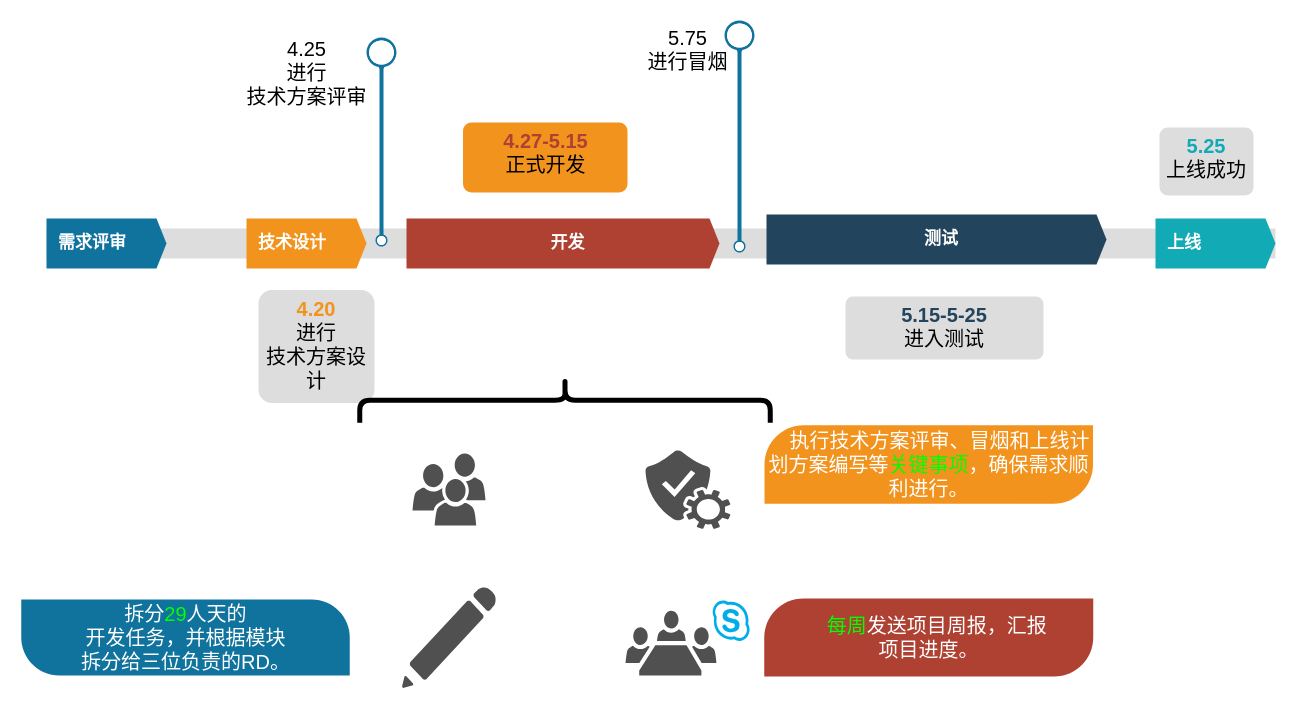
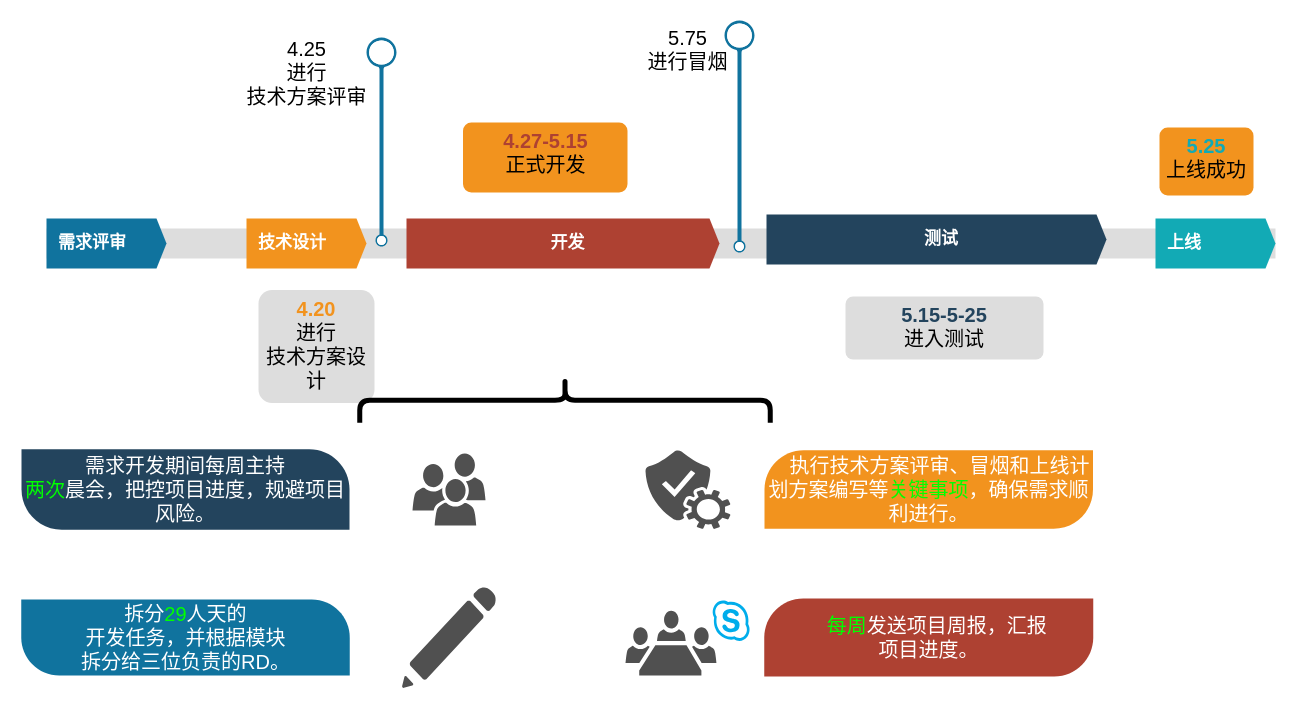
- <mxCell id="12" value="&lt;font style=&quot;font-size: 20px;&quot;&gt;&lt;font style=&quot;font-size: 20px;&quot; color=&quot;#12AAB5&quot;&gt;&lt;b style=&quot;font-size: 20px;&quot;&gt;5.25&lt;/b&gt;&lt;/font&gt;&lt;br style=&quot;font-size: 20px;&quot;&gt;&lt;font style=&quot;font-size: 20px;&quot;&gt;上线成功&lt;/font&gt;&lt;/font&gt;" style="rounded=1;strokeColor=none;fillColor=#DDDDDD;align=center;arcSize=12;verticalAlign=top;whiteSpace=wrap;html=1;fontSize=20;" parent="1" vertex="1"><mxGeometry x="1159" y="127" width="94" height="68" as="geometry" /></mxCell>
+ <mxCell id="12" value="&lt;font style=&quot;font-size: 20px;&quot;&gt;&lt;font style=&quot;font-size: 20px;&quot; color=&quot;#12AAB5&quot;&gt;&lt;b style=&quot;font-size: 20px;&quot;&gt;5.25&lt;/b&gt;&lt;/font&gt;&lt;br style=&quot;font-size: 20px;&quot;&gt;&lt;font style=&quot;font-size: 20px;&quot;&gt;上线成功&lt;/font&gt;&lt;/font&gt;" style="rounded=1;strokeColor=none;fillColor=#f2931e;align=center;arcSize=12;verticalAlign=top;whiteSpace=wrap;html=1;fontSize=20;" parent="1" vertex="1"><mxGeometry x="1159" y="127" width="94" height="68" as="geometry" /></mxCell>
- <mxCell id="18" value="&amp;nbsp; &amp;nbsp; 执行技术方案评审、冒烟和上线计划方案编写等&lt;font style=&quot;background-color: initial;&quot; color=&quot;#00ff00&quot;&gt;关键事项&lt;/font&gt;&lt;span style=&quot;background-color: initial;&quot;&gt;，确保需求顺利&lt;/span&gt;&lt;span style=&quot;background-color: initial;&quot;&gt;进行。&lt;/span&gt;" style="shape=mxgraph.basic.diag_round_rect;dx=37;html=1;fillColor=#F2931E;strokeColor=none;shadow=0;fontSize=20;fontColor=#FFFFFF;align=center;fontStyle=0;whiteSpace=wrap;strokeWidth=8;direction=west;" parent="1" vertex="1"><mxGeometry x="764" y="424.75" width="328.5" height="78.5" as="geometry" /></mxCell>
+ <mxCell id="18" value="&amp;nbsp; &amp;nbsp; 执行技术方案评审、冒烟和上线计划方案编写等&lt;font style=&quot;background-color: initial;&quot; color=&quot;#00ff00&quot;&gt;关键事项&lt;/font&gt;&lt;span style=&quot;background-color: initial;&quot;&gt;，确保需求顺利&lt;/span&gt;&lt;span style=&quot;background-color: initial;&quot;&gt;进行。&lt;/span&gt;" style="shape=mxgraph.basic.diag_round_rect;dx=37;html=1;fillColor=#F2931E;strokeColor=none;shadow=0;fontSize=20;fontColor=#FFFFFF;align=center;fontStyle=0;whiteSpace=wrap;strokeWidth=8;direction=west;" parent="1" vertex="1"><mxGeometry x="764" y="449.75" width="328.5" height="78.5" as="geometry" /></mxCell>
+ <mxCell id="20" value="需求开发期间每周主持&lt;div style=&quot;font-size: 20px;&quot;&gt;&lt;font style=&quot;font-size: 20px;&quot; color=&quot;#00ff00&quot;&gt;两次&lt;/font&gt;晨会，把控项目进度，规避项目风险。&lt;/div&gt;" style="shape=mxgraph.basic.diag_round_rect;dx=37;flipV=1;html=1;fillColor=#23445D;strokeColor=none;shadow=0;fontSize=20;fontColor=#FFFFFF;align=center;fontStyle=0;whiteSpace=wrap;strokeWidth=8;" parent="1" vertex="1"><mxGeometry x="21" y="448.75" width="328" height="80.5" as="geometry" /></mxCell>
